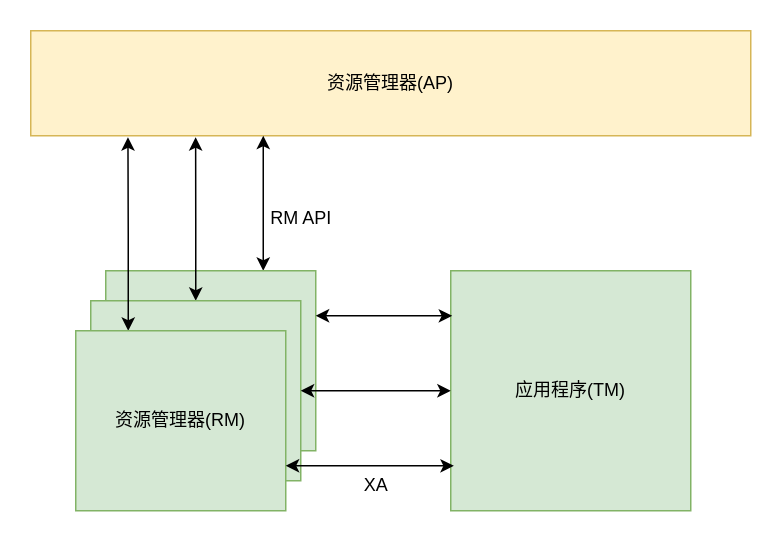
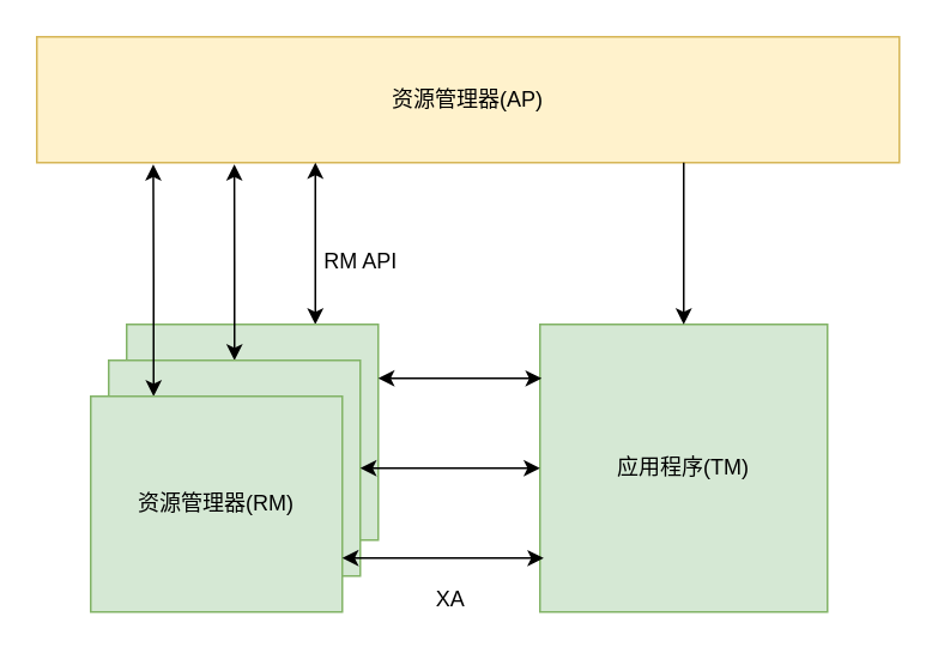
+ <mxCell id="11" style="edgeStyle=orthogonalEdgeStyle;rounded=0;orthogonalLoop=1;jettySize=auto;html=1;exitX=0.75;exitY=1;exitDx=0;exitDy=0;entryX=0.5;entryY=0;entryDx=0;entryDy=0;" edge="1" parent="2" source="3" target="10"><mxGeometry relative="1" as="geometry" /></mxCell>
- <mxCell id="15" value="XA" style="text;html=1;align=center;verticalAlign=middle;resizable=0;points=[];autosize=1;strokeColor=none;fillColor=none;" vertex="1" parent="2"><mxGeometry x="210" y="288" width="40" height="30" as="geometry" /></mxCell>
+ <mxCell id="15" value="XA" style="text;html=1;align=center;verticalAlign=middle;resizable=0;points=[];autosize=1;strokeColor=none;fillColor=none;" vertex="1" parent="2"><mxGeometry x="210" y="298" width="40" height="30" as="geometry" /></mxCell>
